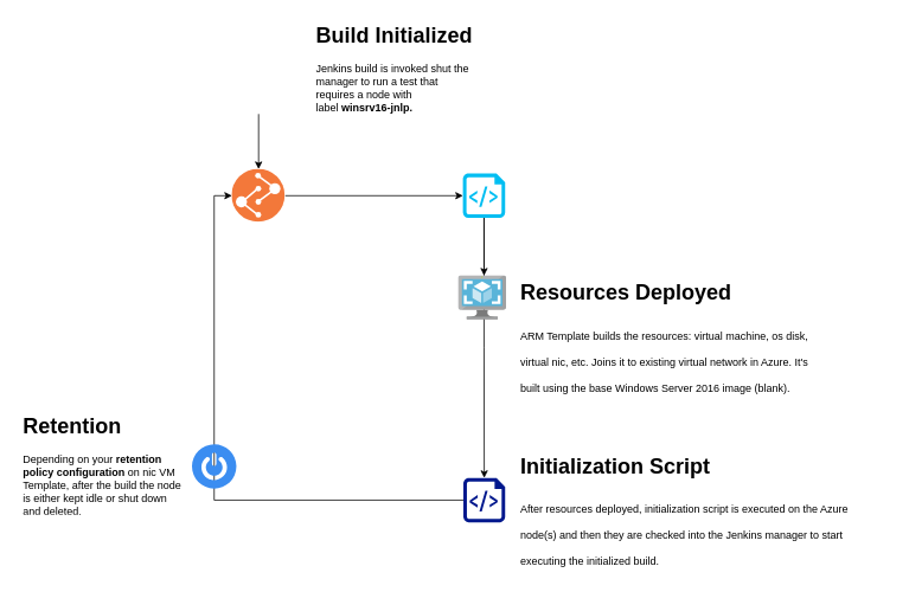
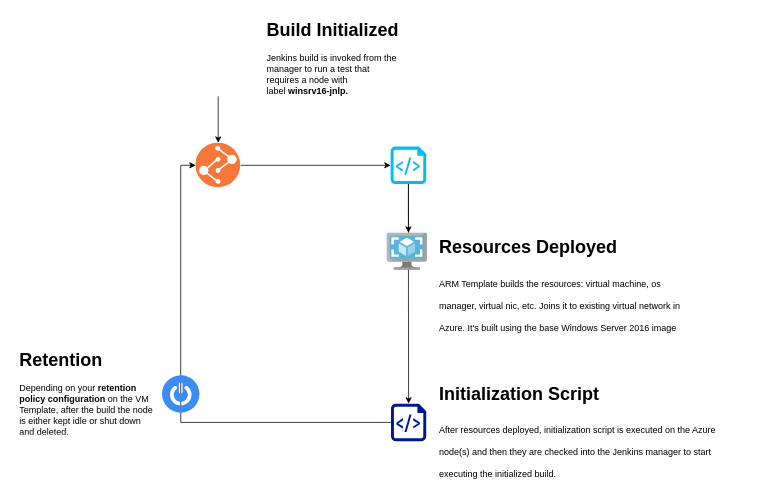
- <mxCell id="12" value="&lt;h1&gt;Build Initialized&lt;/h1&gt;&lt;p&gt;Jenkins build is invoked shut the manager to run a test that requires a node with label&amp;nbsp;&lt;b&gt;winsrv16-jnlp.&lt;/b&gt;&lt;/p&gt;" style="text;html=1;strokeColor=none;fillColor=none;spacing=5;spacingTop=-20;whiteSpace=wrap;overflow=hidden;rounded=0;" vertex="1" parent="1"><mxGeometry x="350" y="20" width="190" height="120" as="geometry" /></mxCell>
+ <mxCell id="12" value="&lt;h1&gt;Build Initialized&lt;/h1&gt;&lt;p&gt;Jenkins build is invoked from the manager to run a test that requires a node with label&amp;nbsp;&lt;b&gt;winsrv16-jnlp.&lt;/b&gt;&lt;/p&gt;" style="text;html=1;strokeColor=none;fillColor=none;spacing=5;spacingTop=-20;whiteSpace=wrap;overflow=hidden;rounded=0;" vertex="1" parent="1"><mxGeometry x="350" y="20" width="190" height="120" as="geometry" /></mxCell>
- <mxCell id="13" value="&lt;h1&gt;&lt;span&gt;Resources Deployed&lt;/span&gt;&lt;/h1&gt;&lt;h1&gt;&lt;span style=&quot;font-size: 12px ; font-weight: 400&quot;&gt;ARM Template builds the resources: virtual machine, os disk, virtual nic, etc. Joins it to existing virtual network in Azure. It's built using the base Windows Server 2016 image (blank).&lt;/span&gt;&lt;/h1&gt;" style="text;html=1;strokeColor=none;fillColor=none;spacing=5;spacingTop=-20;whiteSpace=wrap;overflow=hidden;rounded=0;" vertex="1" parent="1"><mxGeometry x="580" y="310" width="350" height="140" as="geometry" /></mxCell>
+ <mxCell id="13" value="&lt;h1&gt;&lt;span&gt;Resources Deployed&lt;/span&gt;&lt;/h1&gt;&lt;h1&gt;&lt;span style=&quot;font-size: 12px ; font-weight: 400&quot;&gt;ARM Template builds the resources: virtual machine, os manager, virtual nic, etc. Joins it to existing virtual network in Azure. It's built using the base Windows Server 2016 image (blank).&lt;/span&gt;&lt;/h1&gt;" style="text;html=1;strokeColor=none;fillColor=none;spacing=5;spacingTop=-20;whiteSpace=wrap;overflow=hidden;rounded=0;" vertex="1" parent="1"><mxGeometry x="580" y="310" width="350" height="140" as="geometry" /></mxCell>
- <mxCell id="15" value="&lt;h1&gt;Retention&lt;/h1&gt;&lt;p&gt;Depending on your &lt;b&gt;retention policy configuration&lt;/b&gt;&amp;nbsp;on nic VM Template, after the build the node is either kept idle or shut down and deleted.&lt;/p&gt;" style="text;html=1;strokeColor=none;fillColor=none;spacing=5;spacingTop=-20;whiteSpace=wrap;overflow=hidden;rounded=0;" vertex="1" parent="1"><mxGeometry x="20" y="460" width="190" height="120" as="geometry" /></mxCell>
+ <mxCell id="15" value="&lt;h1&gt;Retention&lt;/h1&gt;&lt;p&gt;Depending on your &lt;b&gt;retention policy configuration&lt;/b&gt;&amp;nbsp;on the VM Template, after the build the node is either kept idle or shut down and deleted.&lt;/p&gt;" style="text;html=1;strokeColor=none;fillColor=none;spacing=5;spacingTop=-20;whiteSpace=wrap;overflow=hidden;rounded=0;" vertex="1" parent="1"><mxGeometry x="20" y="460" width="190" height="120" as="geometry" /></mxCell>
